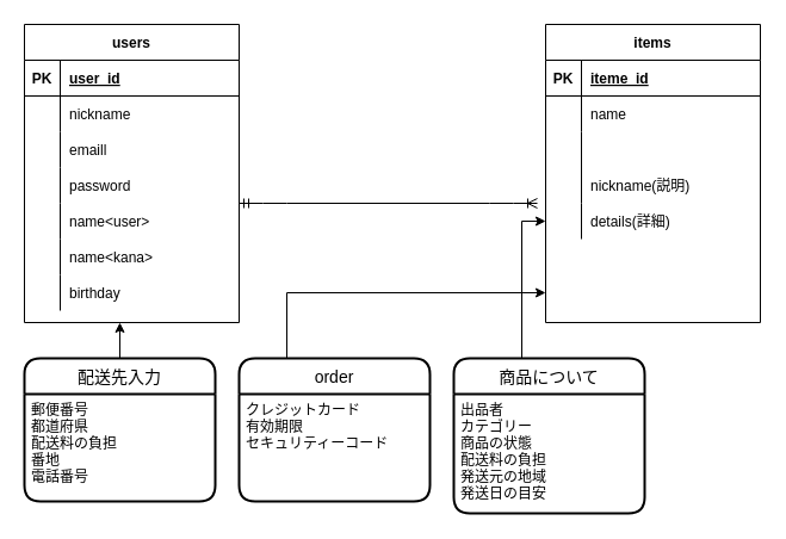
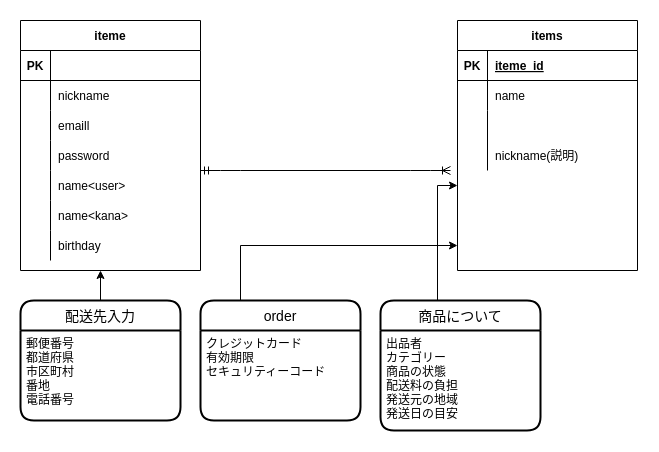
- <mxCell id="2" value="users" style="shape=table;startSize=30;container=1;collapsible=1;childLayout=tableLayout;fixedRows=1;rowLines=0;fontStyle=1;align=center;resizeLast=1;" parent="1" vertex="1"><mxGeometry x="20" y="20" width="180" height="250" as="geometry" /></mxCell>
+ <mxCell id="2" value="iteme" style="shape=table;startSize=30;container=1;collapsible=1;childLayout=tableLayout;fixedRows=1;rowLines=0;fontStyle=1;align=center;resizeLast=1;" parent="1" vertex="1"><mxGeometry x="20" y="20" width="180" height="250" as="geometry" /></mxCell>
- <mxCell id="5" value="user_id" style="shape=partialRectangle;connectable=0;fillColor=none;top=0;left=0;bottom=0;right=0;align=left;spacingLeft=6;fontStyle=5;overflow=hidden;" parent="3" vertex="1"><mxGeometry x="30" width="150" height="30" as="geometry" /></mxCell>
- <mxCell id="39" value="details(詳細)" style="shape=partialRectangle;connectable=0;fillColor=none;top=0;left=0;bottom=0;right=0;align=left;spacingLeft=6;overflow=hidden;" parent="37" vertex="1"><mxGeometry x="30" width="150" height="30" as="geometry" /></mxCell>
- <mxCell id="45" value="郵便番号&#10;都道府県&#10;配送料の負担&#10;番地&#10;電話番号" style="align=left;strokeColor=none;fillColor=none;spacingLeft=4;fontSize=12;verticalAlign=top;resizable=0;rotatable=0;part=1;" parent="44" vertex="1"><mxGeometry y="30" width="160" height="90" as="geometry" /></mxCell>
+ <mxCell id="45" value="郵便番号&#10;都道府県&#10;市区町村&#10;番地&#10;電話番号" style="align=left;strokeColor=none;fillColor=none;spacingLeft=4;fontSize=12;verticalAlign=top;resizable=0;rotatable=0;part=1;" parent="44" vertex="1"><mxGeometry y="30" width="160" height="90" as="geometry" /></mxCell>
